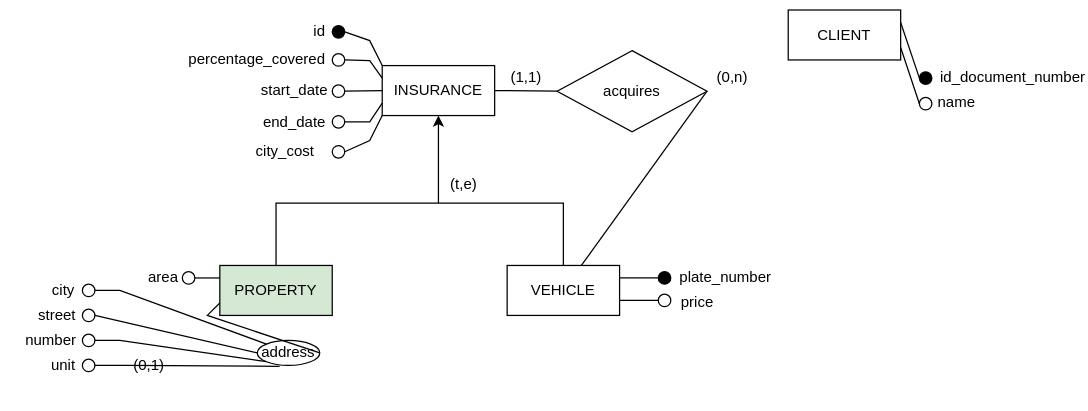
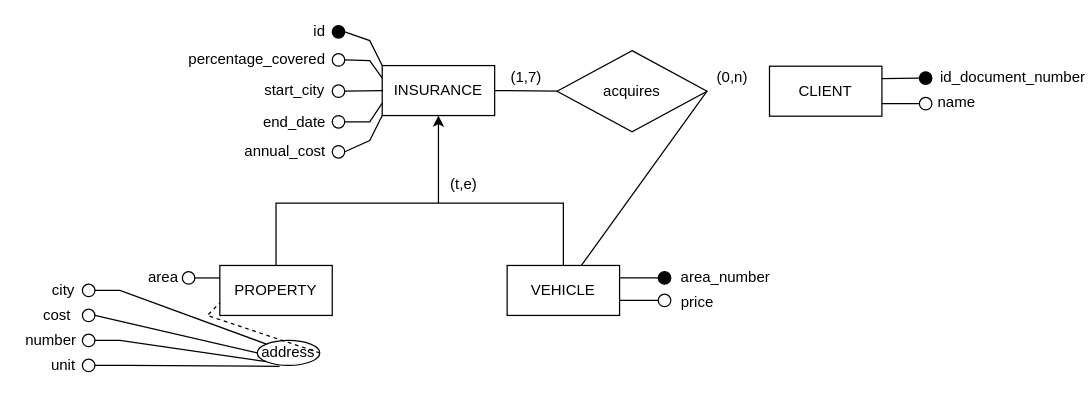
- <mxCell id="6" value="CLIENT" style="rounded=0;whiteSpace=wrap;html=1;gradientColor=none;fillColor=none;" parent="1" vertex="1"><mxGeometry x="630" y="7.5" width="90" height="40" as="geometry" /></mxCell>
+ <mxCell id="6" value="CLIENT" style="rounded=0;whiteSpace=wrap;html=1;gradientColor=none;fillColor=none;" parent="1" vertex="1"><mxGeometry x="615" y="52.5" width="90" height="40" as="geometry" /></mxCell>
- <mxCell id="20" value="(1,1)" style="text;html=1;align=center;verticalAlign=middle;resizable=0;points=[];autosize=1;strokeColor=none;fillColor=none;rounded=0;" parent="1" vertex="1"><mxGeometry x="395" y="47" width="50" height="30" as="geometry" /></mxCell>
+ <mxCell id="20" value="(1,7)" style="text;html=1;align=center;verticalAlign=middle;resizable=0;points=[];autosize=1;strokeColor=none;fillColor=none;rounded=0;" parent="1" vertex="1"><mxGeometry x="395" y="47" width="50" height="30" as="geometry" /></mxCell>
- <mxCell id="26" value="start_date" style="text;html=1;strokeColor=none;fillColor=none;align=center;verticalAlign=middle;whiteSpace=wrap;rounded=0;" parent="1" vertex="1"><mxGeometry x="215" y="67" width="40" height="10" as="geometry" /></mxCell>
+ <mxCell id="26" value="start_city" style="text;html=1;strokeColor=none;fillColor=none;align=center;verticalAlign=middle;whiteSpace=wrap;rounded=0;" parent="1" vertex="1"><mxGeometry x="215" y="67" width="40" height="10" as="geometry" /></mxCell>
- <mxCell id="27" value="city_cost" style="text;html=1;strokeColor=none;fillColor=none;align=center;verticalAlign=middle;whiteSpace=wrap;rounded=0;" parent="1" vertex="1"><mxGeometry x="200" y="116" width="55" height="10" as="geometry" /></mxCell>
+ <mxCell id="27" value="annual_cost" style="text;html=1;strokeColor=none;fillColor=none;align=center;verticalAlign=middle;whiteSpace=wrap;rounded=0;" parent="1" vertex="1"><mxGeometry x="200" y="116" width="55" height="10" as="geometry" /></mxCell>
- <mxCell id="40" value="plate_number" style="text;html=1;strokeColor=none;fillColor=none;align=center;verticalAlign=middle;whiteSpace=wrap;rounded=0;" parent="1" vertex="1"><mxGeometry x="560" y="217" width="40" height="10" as="geometry" /></mxCell>
+ <mxCell id="40" value="area_number" style="text;html=1;strokeColor=none;fillColor=none;align=center;verticalAlign=middle;whiteSpace=wrap;rounded=0;" parent="1" vertex="1"><mxGeometry x="560" y="217" width="40" height="10" as="geometry" /></mxCell>
- <mxCell id="30" value="PROPERTY" style="rounded=0;whiteSpace=wrap;html=1;fillColor=#d5e8d4;" parent="1" vertex="1"><mxGeometry x="175" y="212" width="90" height="40" as="geometry" /></mxCell>
+ <mxCell id="30" value="PROPERTY" style="rounded=0;whiteSpace=wrap;html=1;" parent="1" vertex="1"><mxGeometry x="175" y="212" width="90" height="40" as="geometry" /></mxCell>
- <mxCell id="55" value="street" style="text;html=1;strokeColor=none;fillColor=none;align=center;verticalAlign=middle;whiteSpace=wrap;rounded=0;" parent="1" vertex="1"><mxGeometry x="25" y="247" width="40" height="10" as="geometry" /></mxCell>
+ <mxCell id="55" value="cost" style="text;html=1;strokeColor=none;fillColor=none;align=center;verticalAlign=middle;whiteSpace=wrap;rounded=0;" parent="1" vertex="1"><mxGeometry x="25" y="247" width="40" height="10" as="geometry" /></mxCell>
- <mxCell id="42" value="" style="endArrow=none;html=1;rounded=0;entryX=0;entryY=0.75;entryDx=0;entryDy=0;exitX=1;exitY=0.5;exitDx=0;exitDy=0;" parent="1" source="35" target="30" edge="1"><mxGeometry width="50" height="50" relative="1" as="geometry"><mxPoint x="135" y="312" as="sourcePoint" /><mxPoint x="185" y="262" as="targetPoint" /><Array as="points"><mxPoint x="165" y="252" /></Array></mxGeometry></mxCell>
+ <mxCell id="42" value="" style="endArrow=none;html=1;rounded=0;entryX=0;entryY=0.75;entryDx=0;entryDy=0;exitX=1;exitY=0.5;exitDx=0;exitDy=0;dashed=1;" parent="1" source="35" target="30" edge="1"><mxGeometry width="50" height="50" relative="1" as="geometry"><mxPoint x="135" y="312" as="sourcePoint" /><mxPoint x="185" y="262" as="targetPoint" /><Array as="points"><mxPoint x="165" y="252" /></Array></mxGeometry></mxCell>
- <mxCell id="58" value="(0,1)" style="text;html=1;align=center;verticalAlign=middle;resizable=0;points=[];autosize=1;strokeColor=none;fillColor=none;rounded=0;" parent="1" vertex="1"><mxGeometry x="95" y="277" width="45" height="30" as="geometry" /></mxCell>
